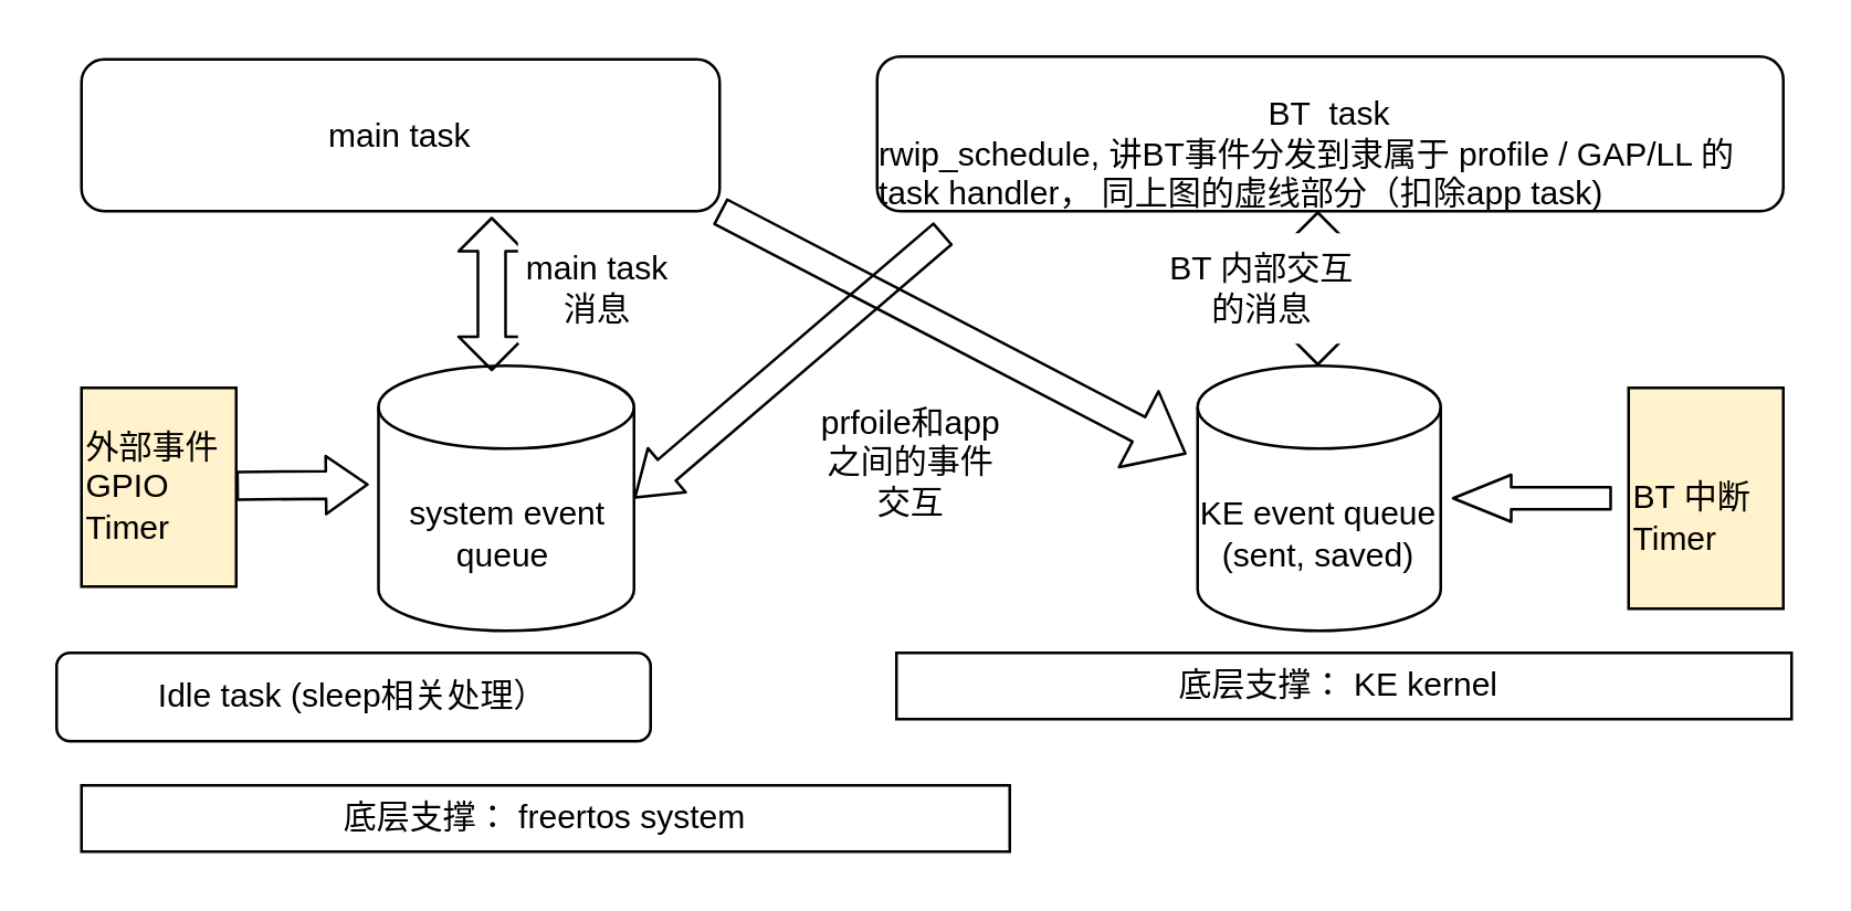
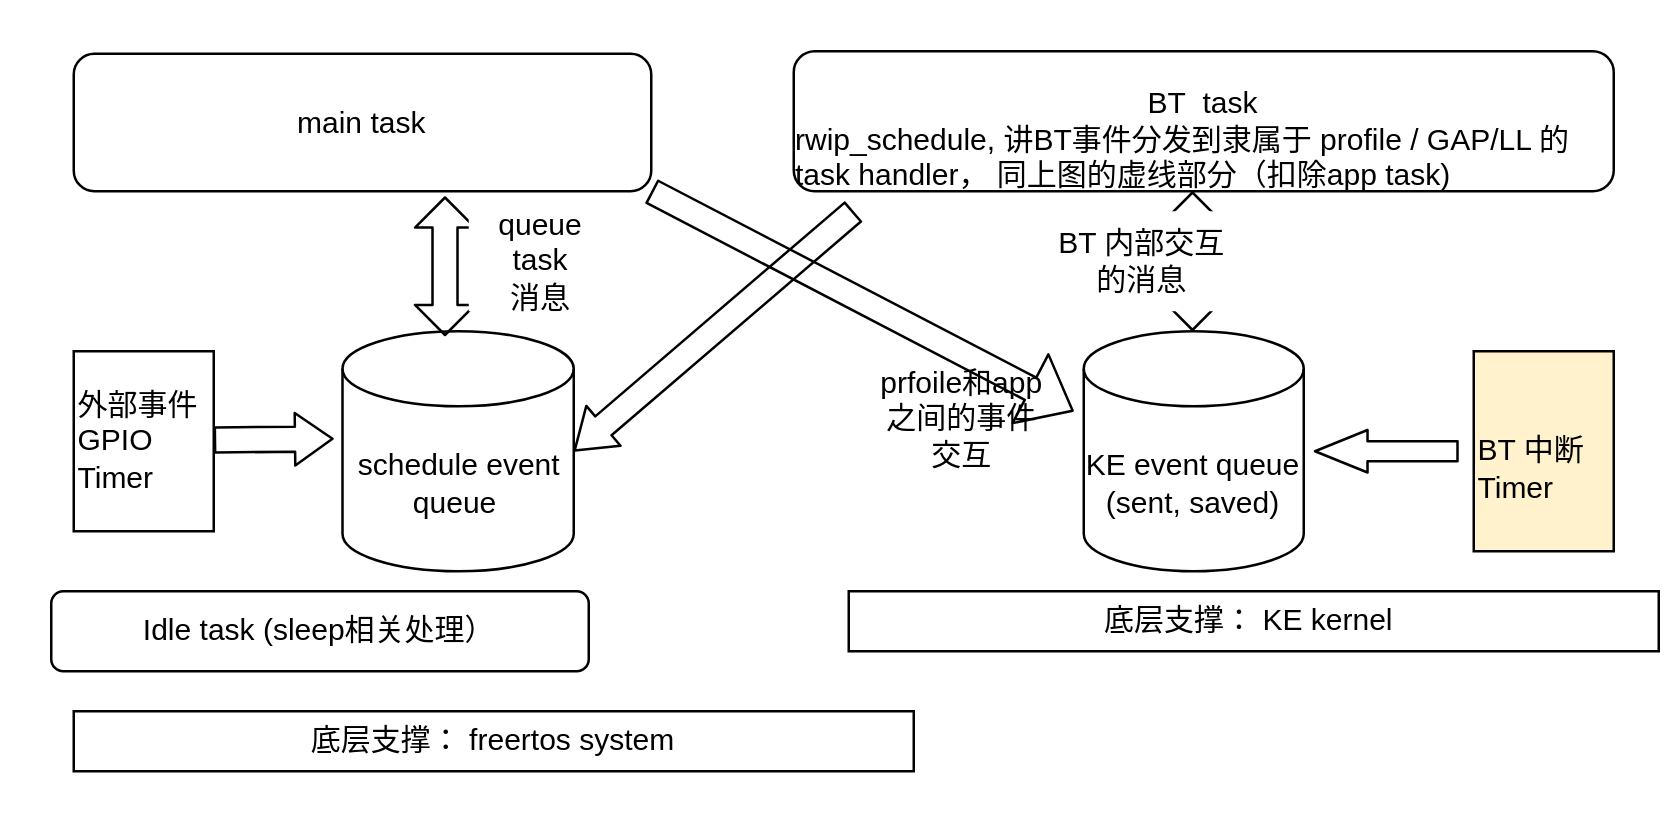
- <mxCell id="15" value="main task&lt;br&gt;消息" style="rounded=0;whiteSpace=wrap;html=1;strokeColor=none;" parent="1" vertex="1"><mxGeometry x="187" y="84" width="58" height="40" as="geometry" /></mxCell>
+ <mxCell id="15" value="queue task&lt;br&gt;消息" style="rounded=0;whiteSpace=wrap;html=1;strokeColor=none;" parent="1" vertex="1"><mxGeometry x="187" y="84" width="58" height="40" as="geometry" /></mxCell>
- <mxCell id="9" value="prfoile和app之间的事件交互" style="rounded=0;whiteSpace=wrap;html=1;strokeColor=none;" parent="1" vertex="1"><mxGeometry x="293" y="140" width="73" height="54" as="geometry" /></mxCell>
+ <mxCell id="9" value="prfoile和app之间的事件交互" style="rounded=0;whiteSpace=wrap;html=1;strokeColor=none;" parent="1" vertex="1"><mxGeometry x="348" y="140" width="73" height="54" as="geometry" /></mxCell>
- <mxCell id="6" value="外部事件 GPIO Timer " style="rounded=0;whiteSpace=wrap;html=1;strokeColor=#000000;align=left;fillColor=#fff2cc;" parent="1" vertex="1"><mxGeometry x="29" y="140" width="56" height="72" as="geometry" /></mxCell>
+ <mxCell id="6" value="外部事件 GPIO Timer " style="rounded=0;whiteSpace=wrap;html=1;strokeColor=#000000;align=left;" parent="1" vertex="1"><mxGeometry x="29" y="140" width="56" height="72" as="geometry" /></mxCell>
- <mxCell id="4" value="system event queue&amp;nbsp;" style="shape=cylinder3;whiteSpace=wrap;html=1;boundedLbl=1;backgroundOutline=1;size=15;" parent="1" vertex="1"><mxGeometry x="136.5" y="132" width="92.5" height="96" as="geometry" /></mxCell>
+ <mxCell id="4" value="schedule event queue&amp;nbsp;" style="shape=cylinder3;whiteSpace=wrap;html=1;boundedLbl=1;backgroundOutline=1;size=15;" parent="1" vertex="1"><mxGeometry x="136.5" y="132" width="92.5" height="96" as="geometry" /></mxCell>
- <mxCell id="17" value="底层支撑： KE kernel&amp;nbsp;" style="rounded=0;whiteSpace=wrap;html=1;strokeColor=#000000;" parent="1" vertex="1"><mxGeometry x="324" y="236" width="324" height="24" as="geometry" /></mxCell>
+ <mxCell id="17" value="底层支撑： KE kernel&amp;nbsp;" style="rounded=0;whiteSpace=wrap;html=1;strokeColor=#000000;" parent="1" vertex="1"><mxGeometry x="339" y="236" width="324" height="24" as="geometry" /></mxCell>
